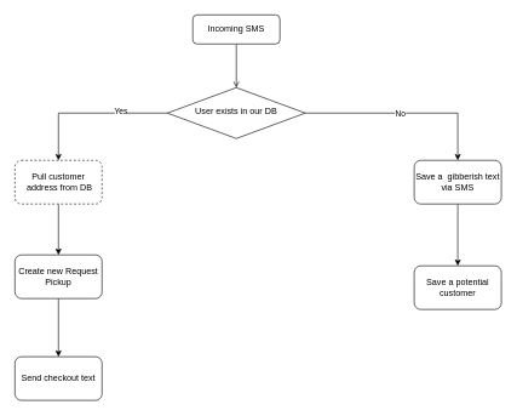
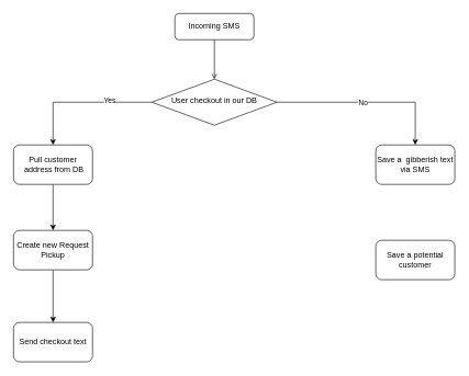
- <mxCell id="8" value="User exists in our DB" style="rhombus;whiteSpace=wrap;html=1;shadow=0;fontFamily=Helvetica;fontSize=12;align=center;strokeWidth=1;spacing=6;spacingTop=-4;" parent="1" vertex="1"><mxGeometry x="230" y="120" width="190" height="70" as="geometry" /></mxCell>
+ <mxCell id="8" value="User checkout in our DB" style="rhombus;whiteSpace=wrap;html=1;shadow=0;fontFamily=Helvetica;fontSize=12;align=center;strokeWidth=1;spacing=6;spacingTop=-4;" parent="1" vertex="1"><mxGeometry x="230" y="120" width="190" height="70" as="geometry" /></mxCell>
- <mxCell id="12" value="Pull customer &amp;nbsp;address from DB" style="rounded=1;whiteSpace=wrap;html=1;dashed=1;" vertex="1" parent="1"><mxGeometry x="20" y="220" width="120" height="60" as="geometry" /></mxCell>
+ <mxCell id="12" value="Pull customer &amp;nbsp;address from DB" style="rounded=1;whiteSpace=wrap;html=1;" vertex="1" parent="1"><mxGeometry x="20" y="220" width="120" height="60" as="geometry" /></mxCell>
- <mxCell id="9" value="" style="edgeStyle=orthogonalEdgeStyle;rounded=0;orthogonalLoop=1;jettySize=auto;html=1;" edge="1" parent="1" source="10" target="13"><mxGeometry relative="1" as="geometry" /></mxCell>
